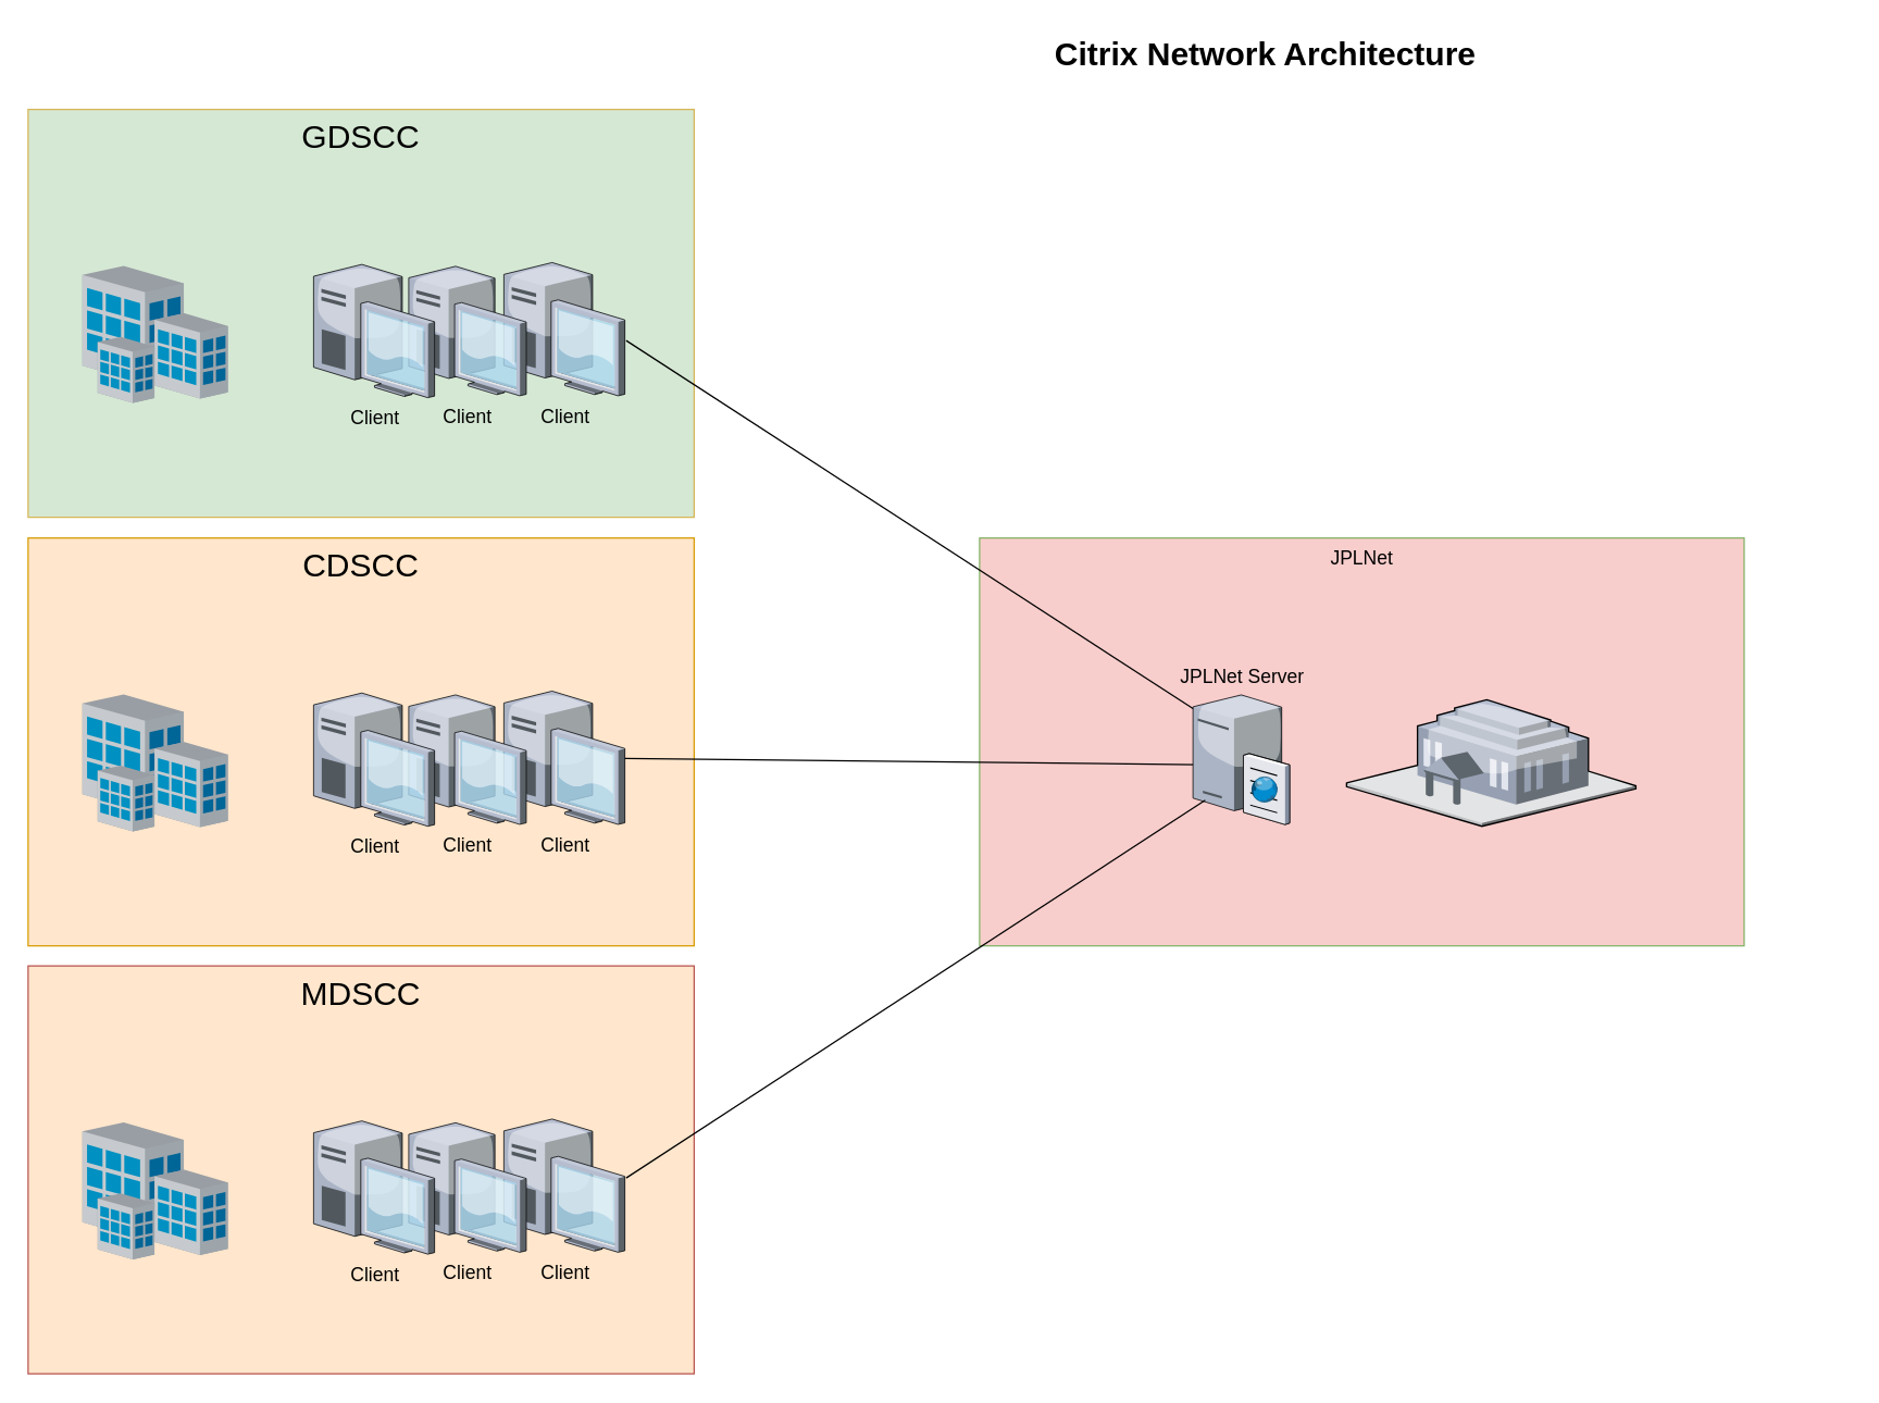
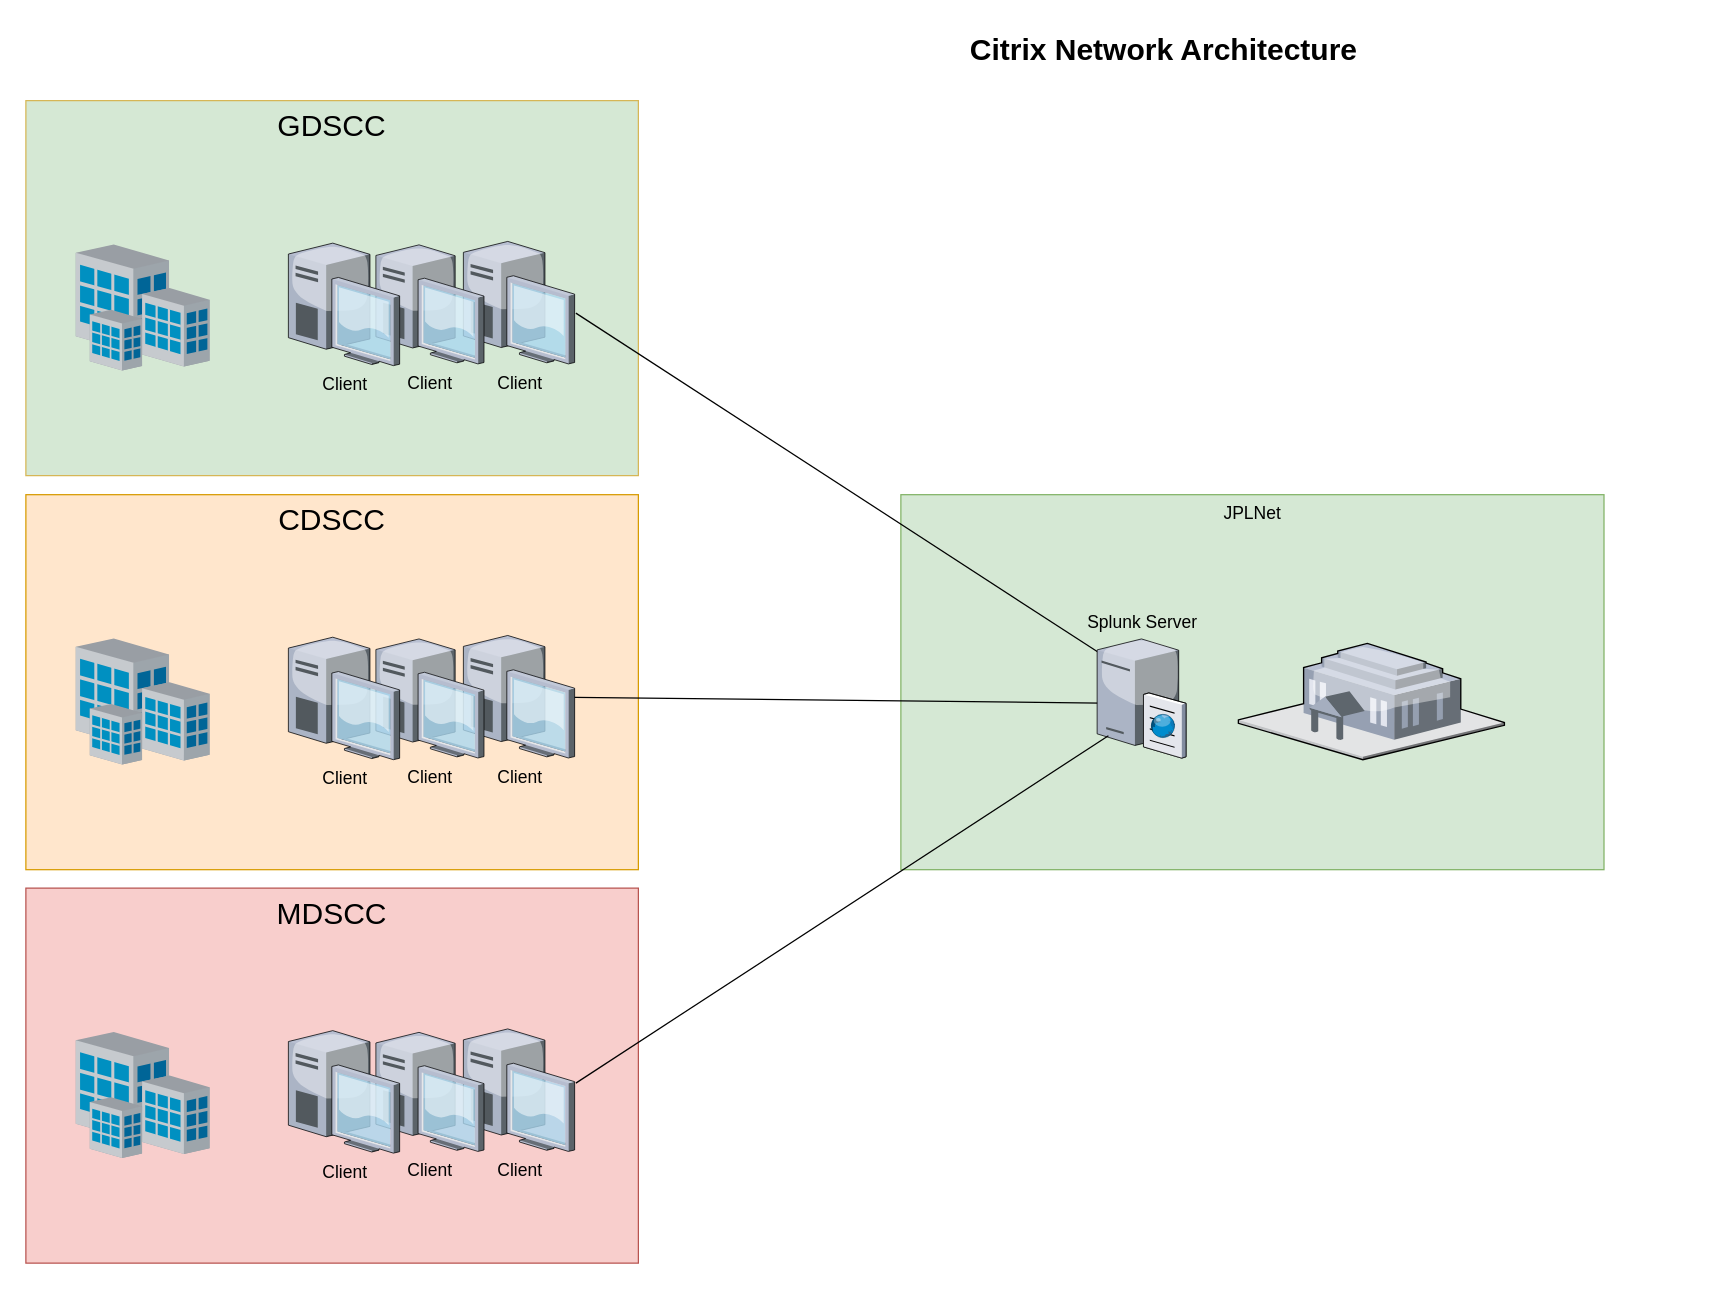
- <mxCell id="18" value="JPLNet" style="whiteSpace=wrap;html=1;fillColor=#f8cecc;fontSize=14;strokeColor=#82b366;verticalAlign=top;" vertex="1" parent="1"><mxGeometry x="720" y="395.25" width="562.5" height="300" as="geometry" /></mxCell>
+ <mxCell id="18" value="JPLNet" style="whiteSpace=wrap;html=1;fillColor=#d5e8d4;fontSize=14;strokeColor=#82b366;verticalAlign=top;" vertex="1" parent="1"><mxGeometry x="720" y="395.25" width="562.5" height="300" as="geometry" /></mxCell>
- <mxCell id="21" value="JPLNet Server" style="verticalLabelPosition=top;aspect=fixed;html=1;verticalAlign=bottom;strokeColor=none;shape=mxgraph.citrix.cache_server;fillColor=#66B2FF;gradientColor=#0066CC;fontSize=14;labelPosition=center;align=center;" parent="1" vertex="1"><mxGeometry x="877" y="508.38" width="71" height="97.5" as="geometry" /></mxCell>
+ <mxCell id="21" value="Splunk Server" style="verticalLabelPosition=top;aspect=fixed;html=1;verticalAlign=bottom;strokeColor=none;shape=mxgraph.citrix.cache_server;fillColor=#66B2FF;gradientColor=#0066CC;fontSize=14;labelPosition=center;align=center;" parent="1" vertex="1"><mxGeometry x="877" y="508.38" width="71" height="97.5" as="geometry" /></mxCell>
- <mxCell id="8" value="&lt;font style=&quot;font-size: 24px&quot;&gt;MDSCC&lt;/font&gt;" style="whiteSpace=wrap;html=1;fillColor=#ffe6cc;fontSize=14;strokeColor=#b85450;verticalAlign=top;" vertex="1" parent="1"><mxGeometry x="20" y="710" width="490" height="300" as="geometry" /></mxCell>
+ <mxCell id="8" value="&lt;font style=&quot;font-size: 24px&quot;&gt;MDSCC&lt;/font&gt;" style="whiteSpace=wrap;html=1;fillColor=#f8cecc;fontSize=14;strokeColor=#b85450;verticalAlign=top;" vertex="1" parent="1"><mxGeometry x="20" y="710" width="490" height="300" as="geometry" /></mxCell>
